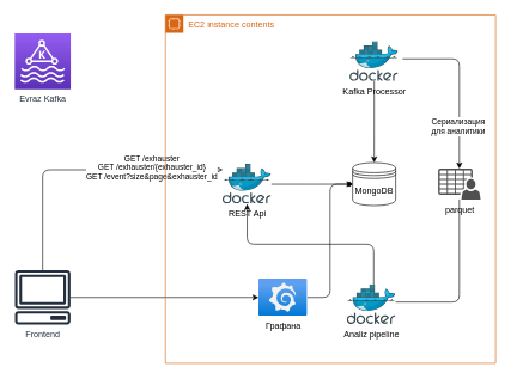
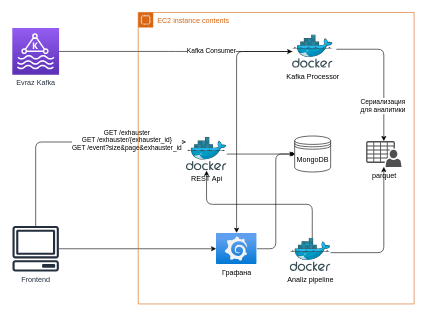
+ <mxCell id="2" style="edgeStyle=orthogonalEdgeStyle;html=1;" parent="1" source="4" target="10" edge="1"><mxGeometry relative="1" as="geometry"><mxPoint x="420.25" y="85" as="targetPoint" /></mxGeometry></mxCell>
+ <mxCell id="3" value="Kafka Consumer" style="edgeLabel;html=1;align=center;verticalAlign=middle;resizable=0;points=[];" vertex="1" connectable="0" parent="2"><mxGeometry x="0.299" y="2" relative="1" as="geometry"><mxPoint x="1" as="offset" /></mxGeometry></mxCell>
- <mxCell id="19" style="edgeStyle=orthogonalEdgeStyle;html=1;entryX=0.5;entryY=0;entryDx=0;entryDy=0;" parent="9" source="10" target="18" edge="1"><mxGeometry relative="1" as="geometry"><mxPoint x="227.0" y="107.0" as="sourcePoint" /></mxGeometry></mxCell>
+ <mxCell id="19" style="edgeStyle=orthogonalEdgeStyle;html=1;" parent="9" source="10" target="13" edge="1"><mxGeometry relative="1" as="geometry"><mxPoint x="227.0" y="107.0" as="sourcePoint" /></mxGeometry></mxCell>
- <mxCell id="17" style="edgeStyle=orthogonalEdgeStyle;html=1;exitX=0.997;exitY=0.442;exitDx=0;exitDy=0;exitPerimeter=0;endArrow=none;" parent="9" source="11" target="14" edge="1"><mxGeometry relative="1" as="geometry"><mxPoint x="263.75" y="408" as="sourcePoint" /></mxGeometry></mxCell>
+ <mxCell id="17" style="edgeStyle=orthogonalEdgeStyle;html=1;exitX=0.997;exitY=0.442;exitDx=0;exitDy=0;exitPerimeter=0;" parent="9" source="11" target="14" edge="1"><mxGeometry relative="1" as="geometry"><mxPoint x="263.75" y="408" as="sourcePoint" /></mxGeometry></mxCell>
